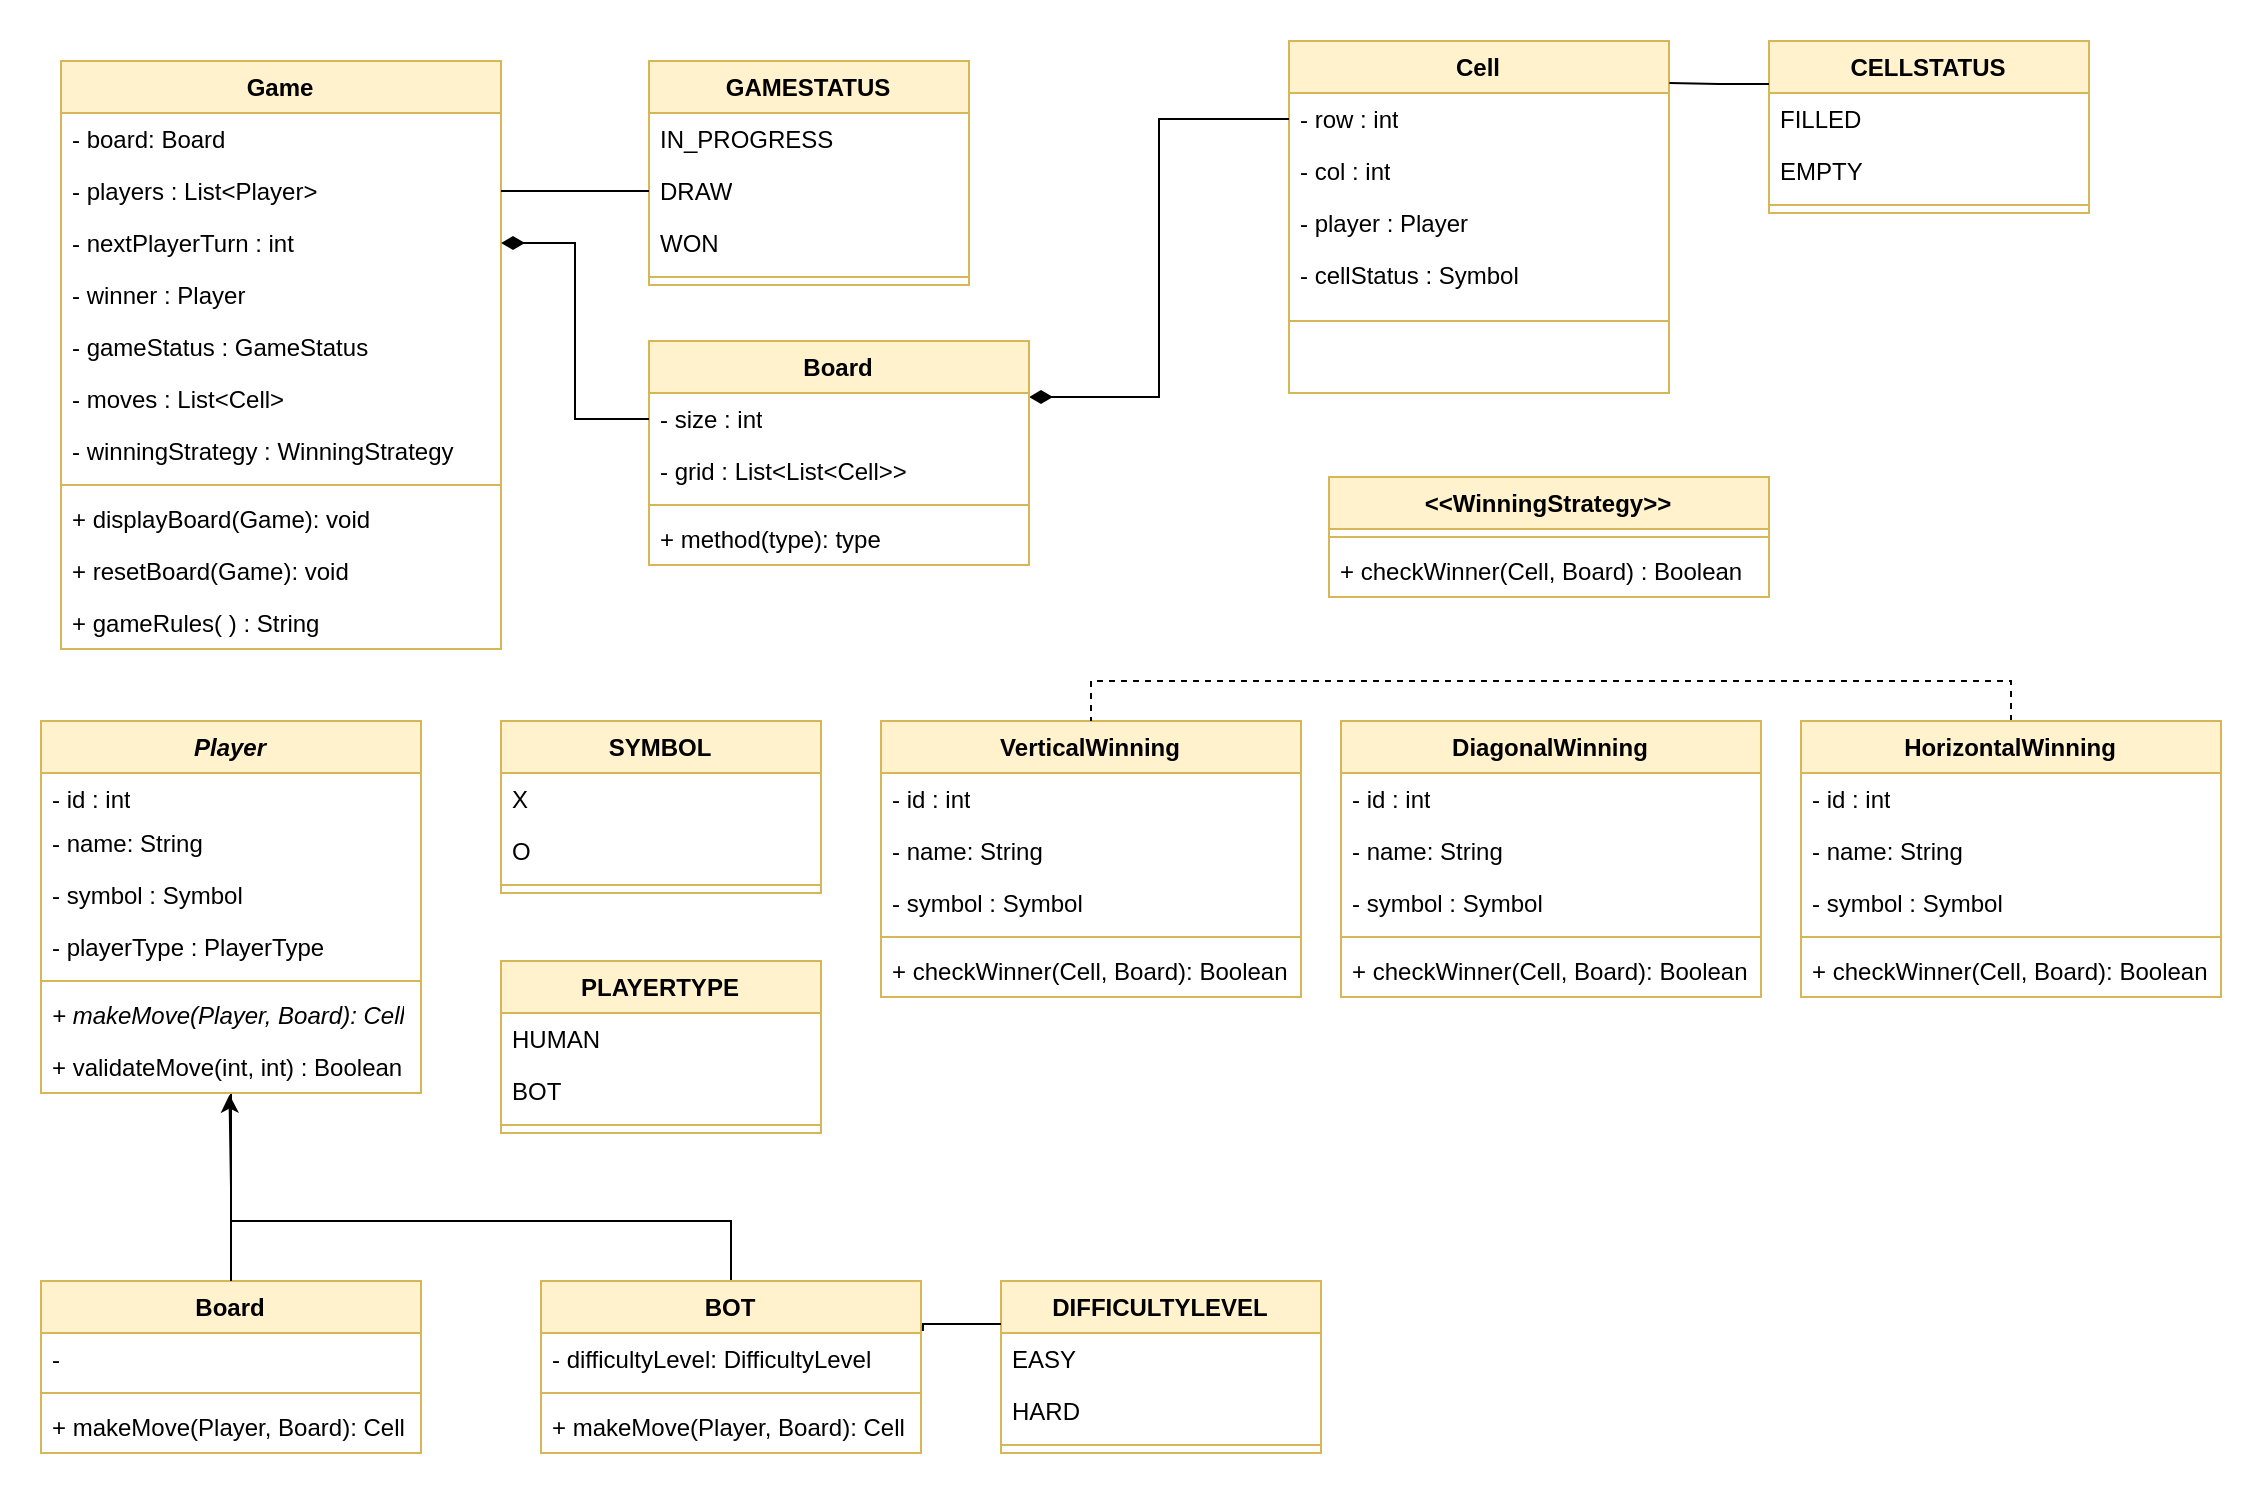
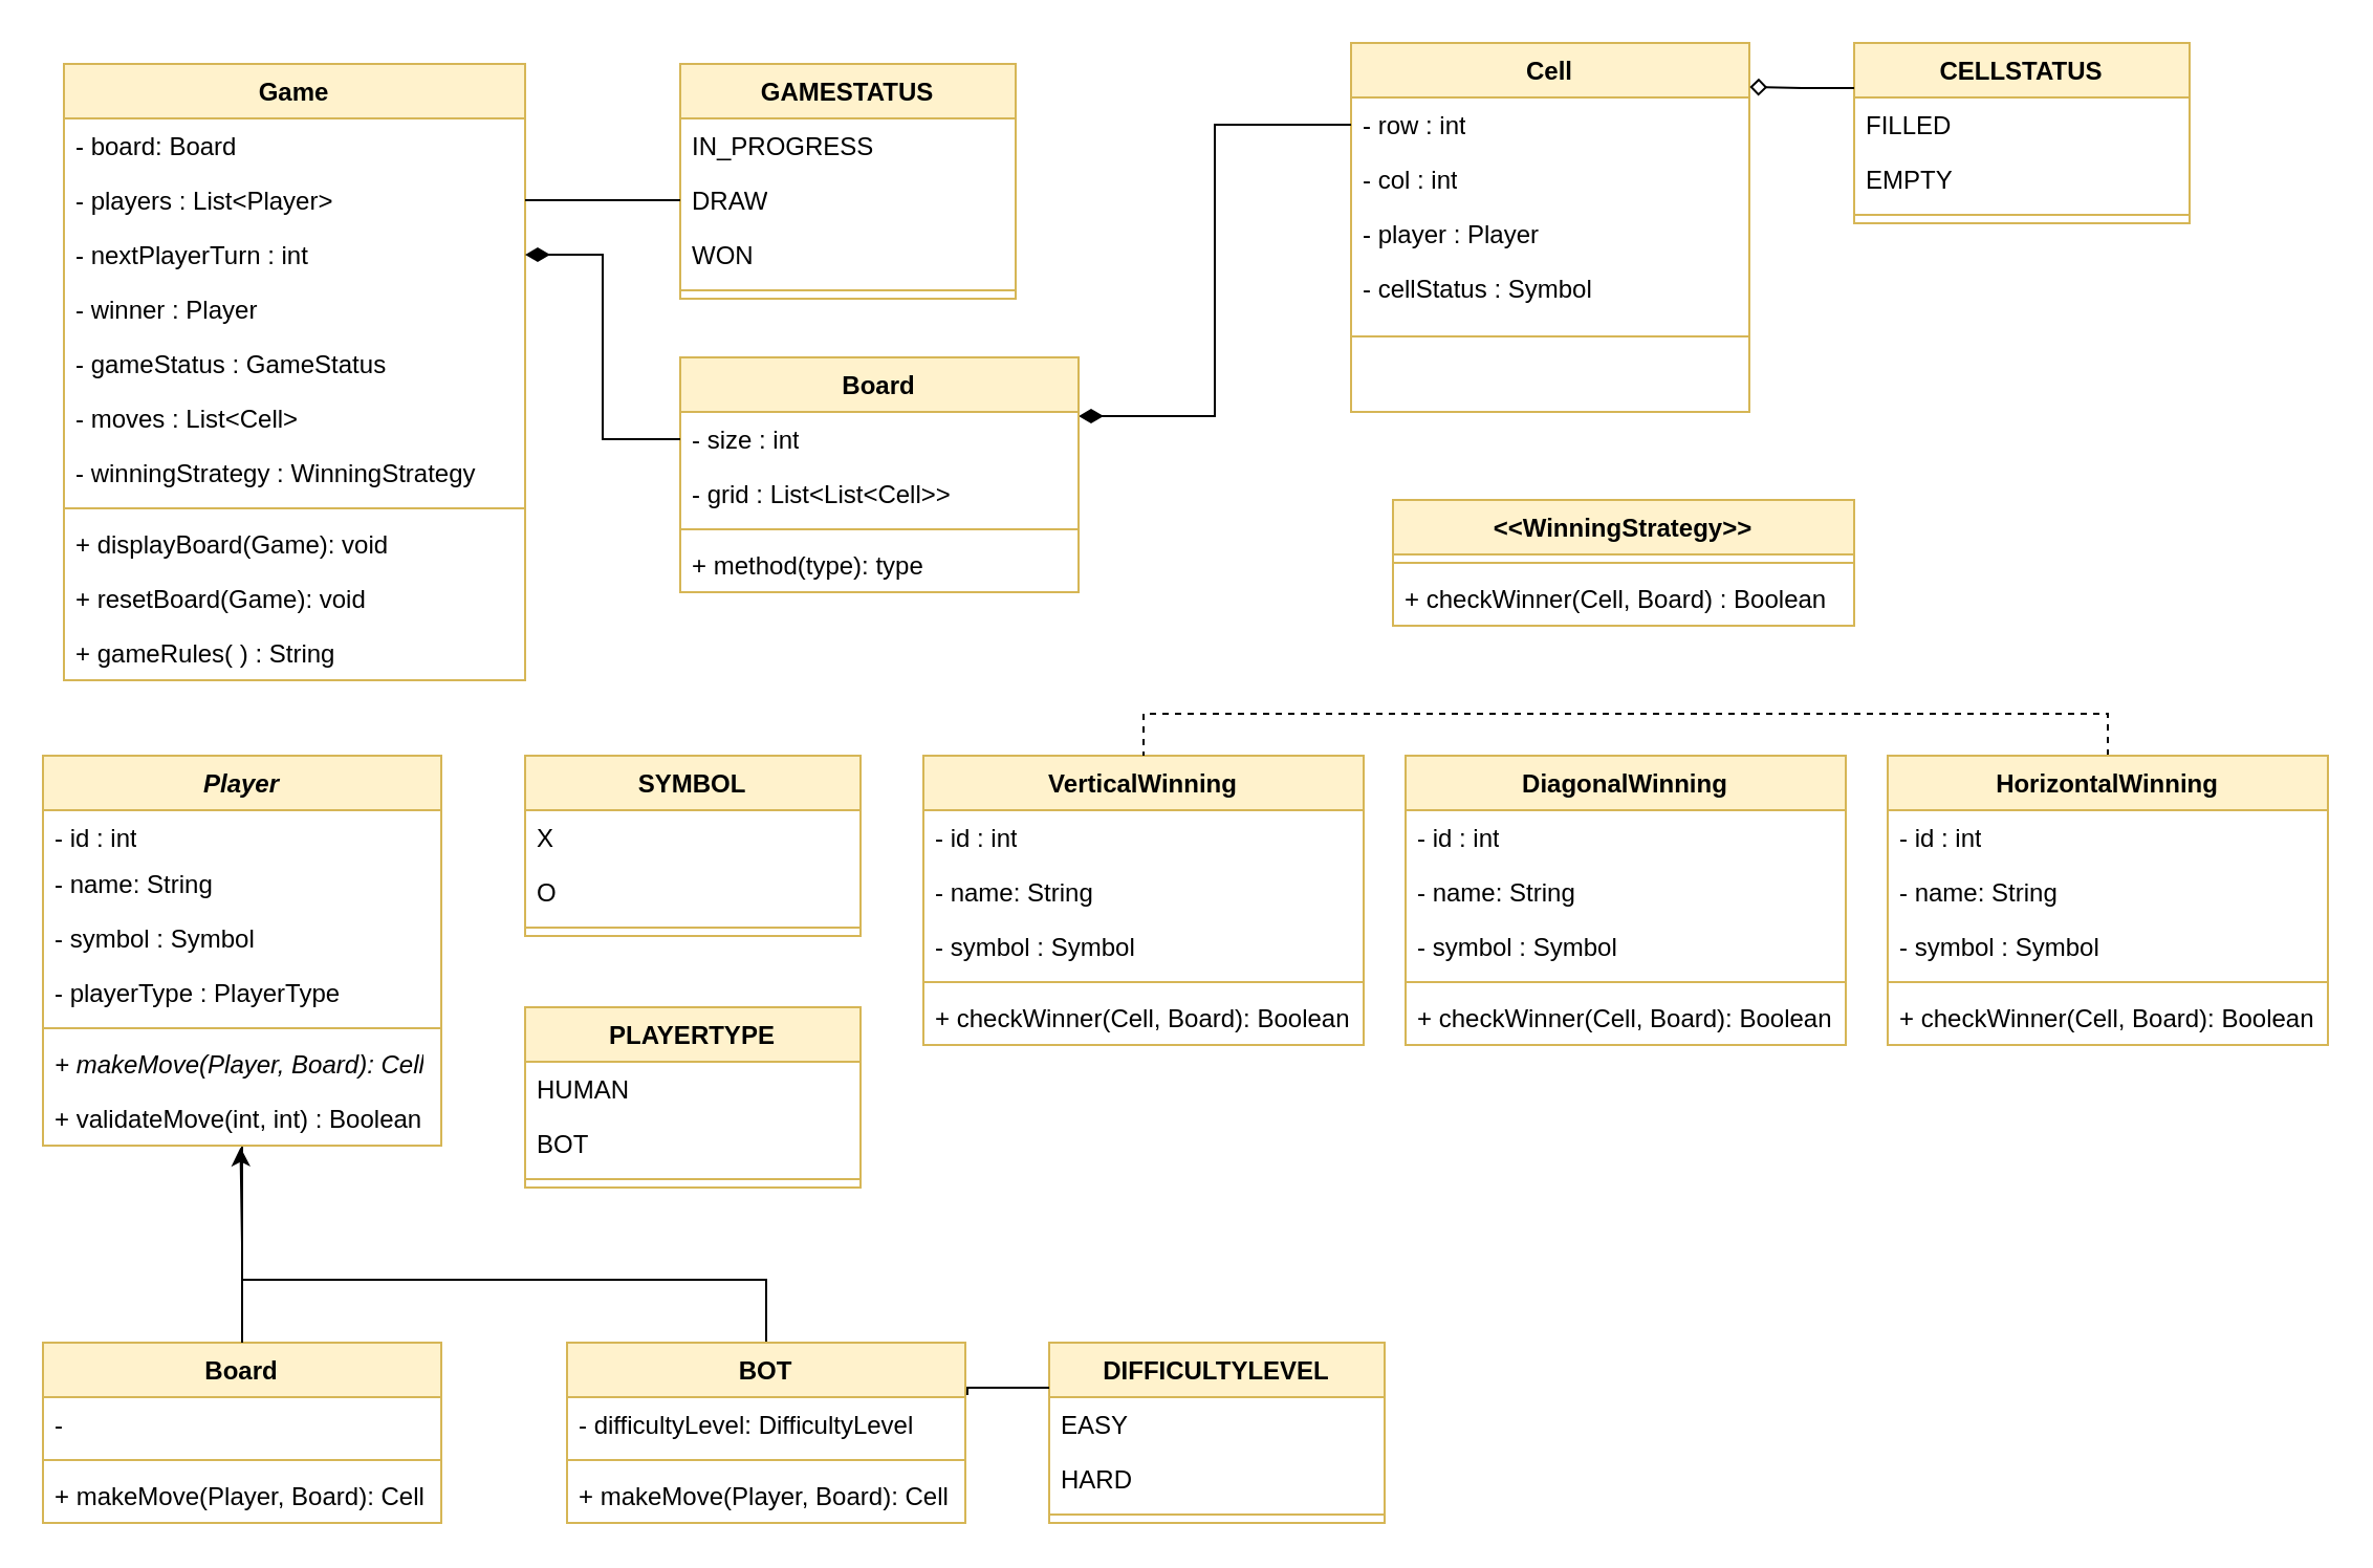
- <mxCell id="77" style="edgeStyle=orthogonalEdgeStyle;rounded=0;orthogonalLoop=1;jettySize=auto;html=1;exitX=0;exitY=0.25;exitDx=0;exitDy=0;entryX=1.001;entryY=-0.192;entryDx=0;entryDy=0;entryPerimeter=0;endArrow=none;endFill=0;" edge="1" parent="1" source="37" target="28"><mxGeometry relative="1" as="geometry" /></mxCell>
+ <mxCell id="77" style="edgeStyle=orthogonalEdgeStyle;rounded=0;orthogonalLoop=1;jettySize=auto;html=1;exitX=0;exitY=0.25;exitDx=0;exitDy=0;entryX=1.001;entryY=-0.192;entryDx=0;entryDy=0;entryPerimeter=0;endArrow=diamond;endFill=0;" edge="1" parent="1" source="37" target="28"><mxGeometry relative="1" as="geometry" /></mxCell>
